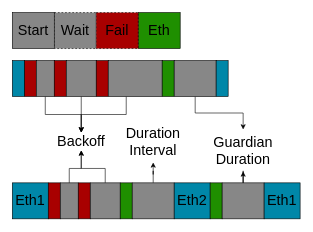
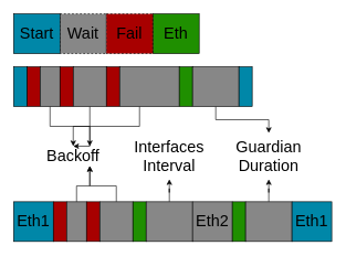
- <mxCell id="5" value="&lt;font style=&quot;font-size: 24px;&quot;&gt;Start&lt;br&gt;&lt;/font&gt;" style="rounded=0;whiteSpace=wrap;html=1;fillColor=#878787;" vertex="1" parent="1"><mxGeometry x="20" y="20" width="70" height="60" as="geometry" /></mxCell>
+ <mxCell id="5" value="&lt;font style=&quot;font-size: 24px;&quot;&gt;Start&lt;br&gt;&lt;/font&gt;" style="rounded=0;whiteSpace=wrap;html=1;fillColor=#0087a8;" vertex="1" parent="1"><mxGeometry x="20" y="20" width="70" height="60" as="geometry" /></mxCell>
- <mxCell id="34" value="Backoff" style="rounded=0;whiteSpace=wrap;html=1;gradientColor=none;fillColor=none;fontSize=24;strokeColor=none;" vertex="1" parent="1"><mxGeometry x="100" y="220" width="70" height="30" as="geometry" /></mxCell>
+ <mxCell id="34" value="Backoff" style="rounded=0;whiteSpace=wrap;html=1;gradientColor=none;fillColor=none;fontSize=24;strokeColor=none;" vertex="1" parent="1"><mxGeometry x="75" y="220" width="70" height="30" as="geometry" /></mxCell>
- <mxCell id="35" value="Duration&lt;br&gt;Interval" style="rounded=0;whiteSpace=wrap;html=1;gradientColor=none;fillColor=none;fontSize=24;strokeColor=none;" vertex="1" parent="1"><mxGeometry x="200" y="200" width="110" height="70" as="geometry" /></mxCell>
+ <mxCell id="35" value="Interfaces&lt;br&gt;Interval" style="rounded=0;whiteSpace=wrap;html=1;gradientColor=none;fillColor=none;fontSize=24;strokeColor=none;" vertex="1" parent="1"><mxGeometry x="200" y="200" width="110" height="70" as="geometry" /></mxCell>
- <mxCell id="36" value="Guardian&lt;br&gt;Duration" style="rounded=0;whiteSpace=wrap;html=1;gradientColor=none;fillColor=none;fontSize=24;strokeColor=none;" vertex="1" parent="1"><mxGeometry x="350" y="215" width="110" height="70" as="geometry" /></mxCell>
+ <mxCell id="36" value="Guardian&lt;br&gt;Duration" style="rounded=0;whiteSpace=wrap;html=1;gradientColor=none;fillColor=none;fontSize=24;strokeColor=none;" vertex="1" parent="1"><mxGeometry x="350" y="200" width="110" height="70" as="geometry" /></mxCell>
- <mxCell id="30" value="&lt;font style=&quot;font-size: 24px;&quot;&gt;Eth2&lt;/font&gt;" style="rounded=0;whiteSpace=wrap;html=1;fillColor=#0087a8;" vertex="1" parent="1"><mxGeometry x="290" y="304" width="60" height="60" as="geometry" /></mxCell>
+ <mxCell id="30" value="&lt;font style=&quot;font-size: 24px;&quot;&gt;Eth2&lt;/font&gt;" style="rounded=0;whiteSpace=wrap;html=1;fillColor=#878787;" vertex="1" parent="1"><mxGeometry x="290" y="304" width="60" height="60" as="geometry" /></mxCell>
